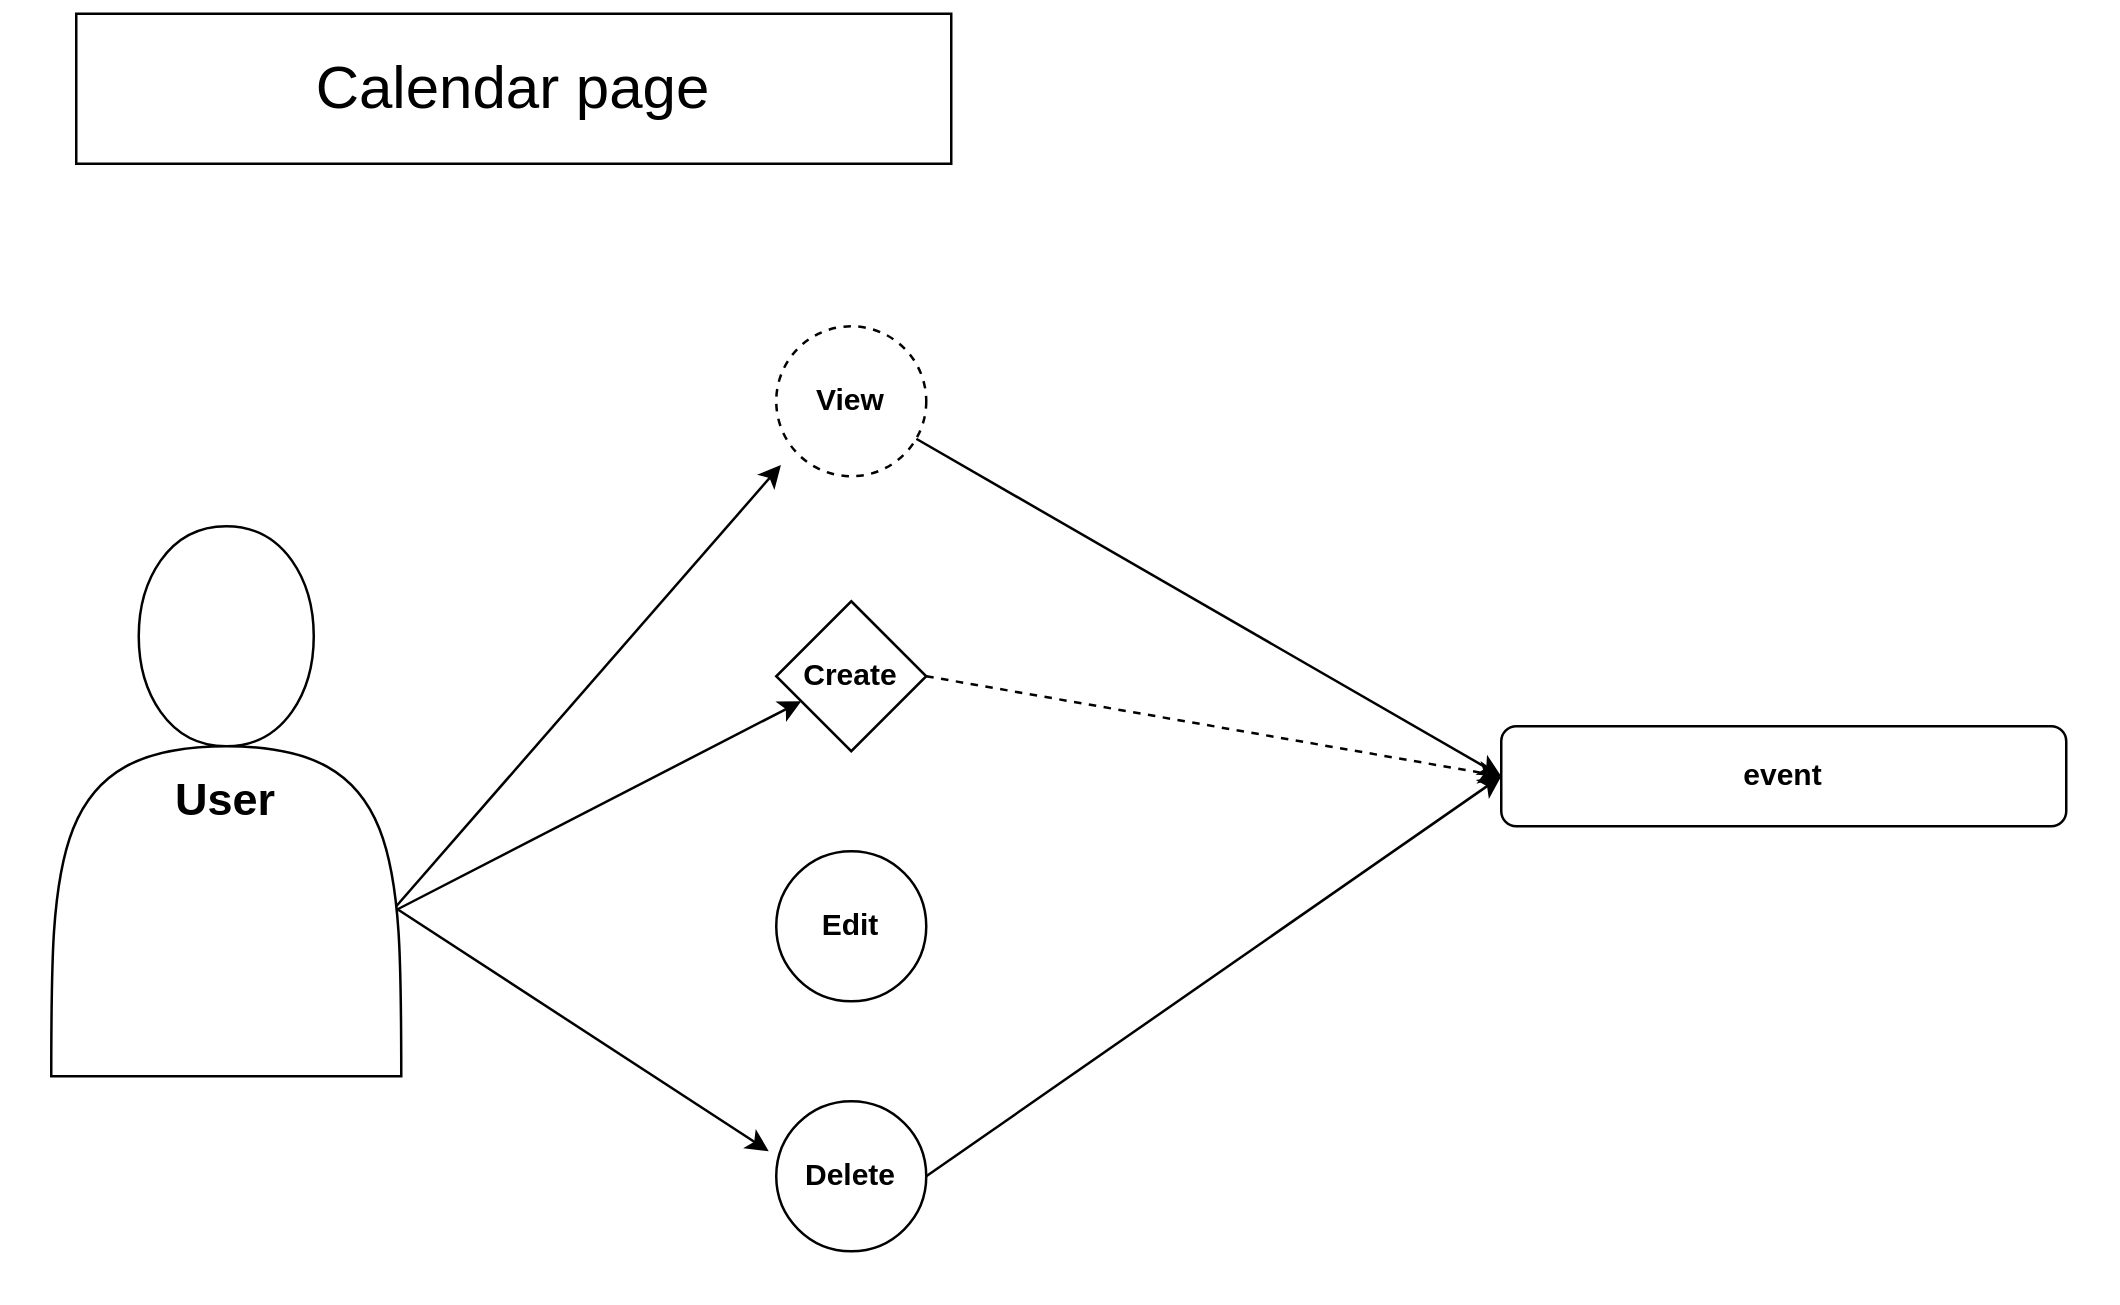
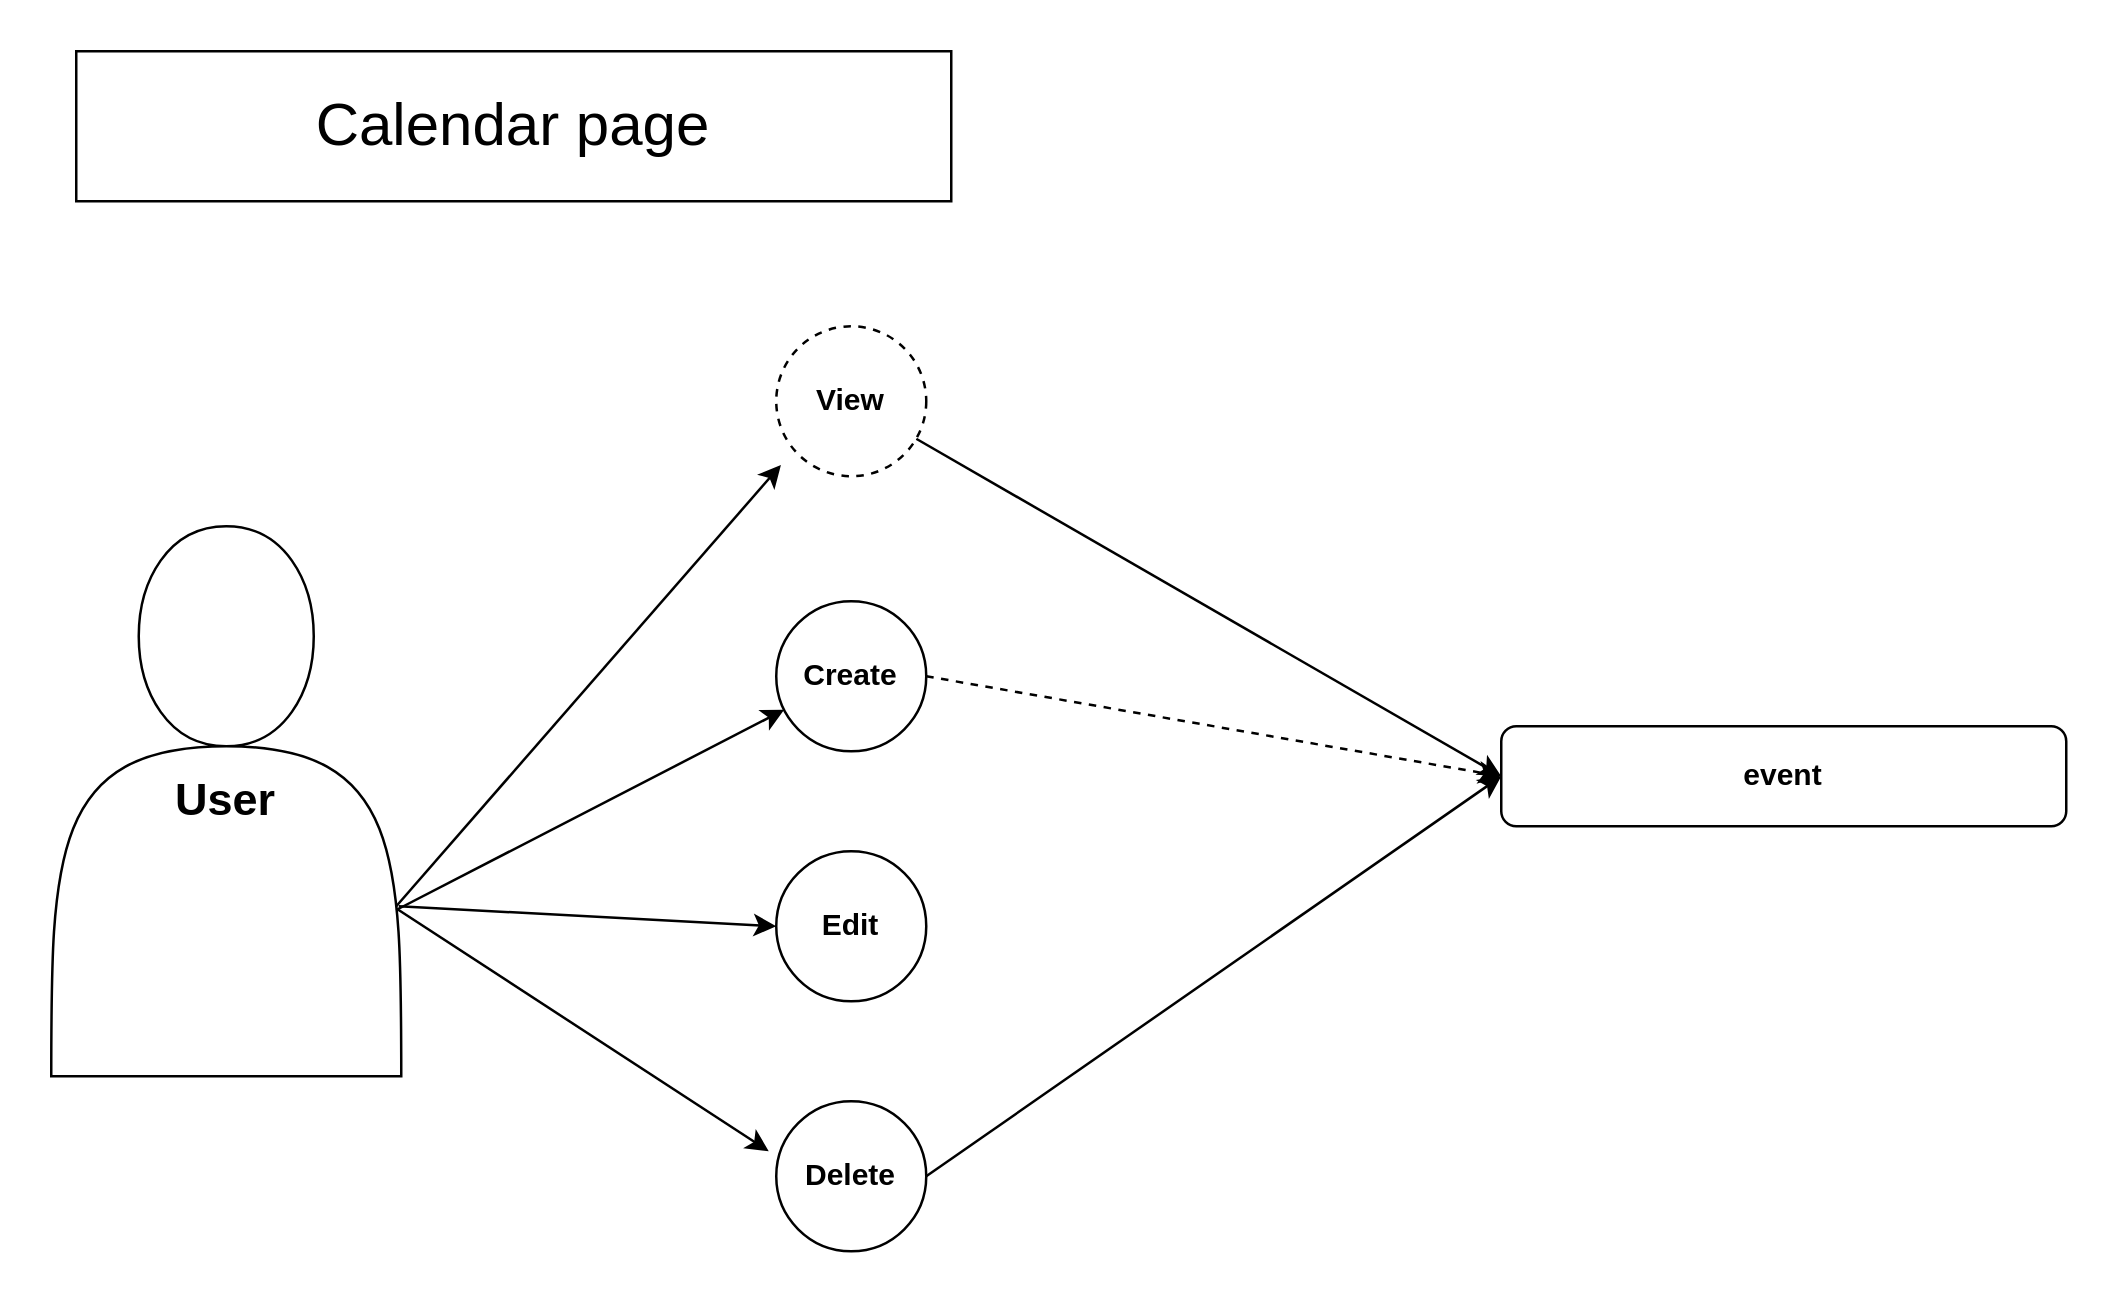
- <mxCell id="11" value="&lt;font style=&quot;font-size: 24px;&quot;&gt;Calendar page&lt;/font&gt;" style="rounded=0;whiteSpace=wrap;html=1;" vertex="1" parent="1"><mxGeometry x="30" y="5" width="350" height="60" as="geometry" /></mxCell>
+ <mxCell id="11" value="&lt;font style=&quot;font-size: 24px;&quot;&gt;Calendar page&lt;/font&gt;" style="rounded=0;whiteSpace=wrap;html=1;" vertex="1" parent="1"><mxGeometry x="30" y="20" width="350" height="60" as="geometry" /></mxCell>
- <mxCell id="7" value="&lt;b&gt;Create&lt;/b&gt;" style="rhombus;whiteSpace=wrap;html=1;aspect=fixed;" vertex="1" parent="1"><mxGeometry x="310" y="240" width="60" height="60" as="geometry" /></mxCell>
+ <mxCell id="7" value="&lt;b&gt;Create&lt;/b&gt;" style="ellipse;whiteSpace=wrap;html=1;aspect=fixed;" vertex="1" parent="1"><mxGeometry x="310" y="240" width="60" height="60" as="geometry" /></mxCell>
+ <mxCell id="14" value="" style="endArrow=classic;html=1;entryX=0;entryY=0.5;entryDx=0;entryDy=0;exitX=0.993;exitY=0.691;exitDx=0;exitDy=0;exitPerimeter=0;" edge="1" parent="1" source="10" target="12"><mxGeometry width="50" height="50" relative="1" as="geometry"><mxPoint x="167" y="374" as="sourcePoint" /><mxPoint x="323" y="293" as="targetPoint" /></mxGeometry></mxCell>
